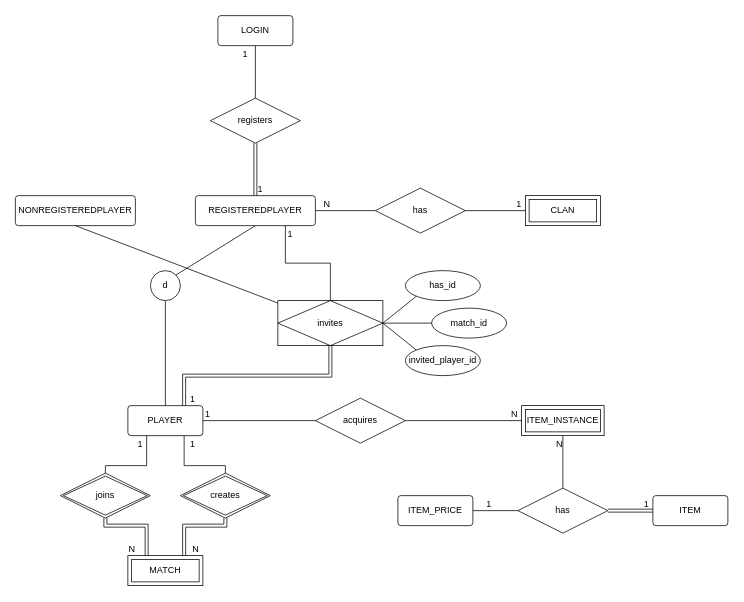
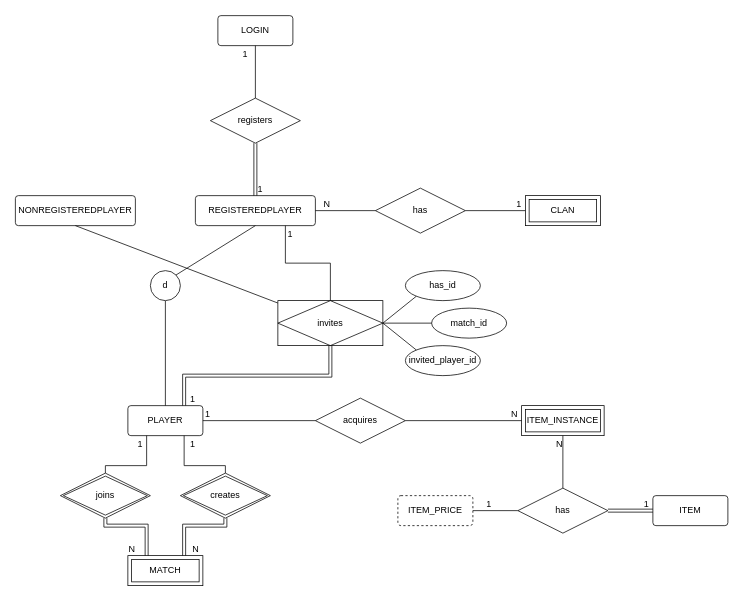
- <mxCell id="24" value="ITEM_PRICE" style="rounded=1;arcSize=10;whiteSpace=wrap;html=1;align=center;" vertex="1" parent="1"><mxGeometry x="530" y="660" width="100" height="40" as="geometry" /></mxCell>
+ <mxCell id="24" value="ITEM_PRICE" style="rounded=1;arcSize=10;whiteSpace=wrap;html=1;align=center;dashed=1;" vertex="1" parent="1"><mxGeometry x="530" y="660" width="100" height="40" as="geometry" /></mxCell>
